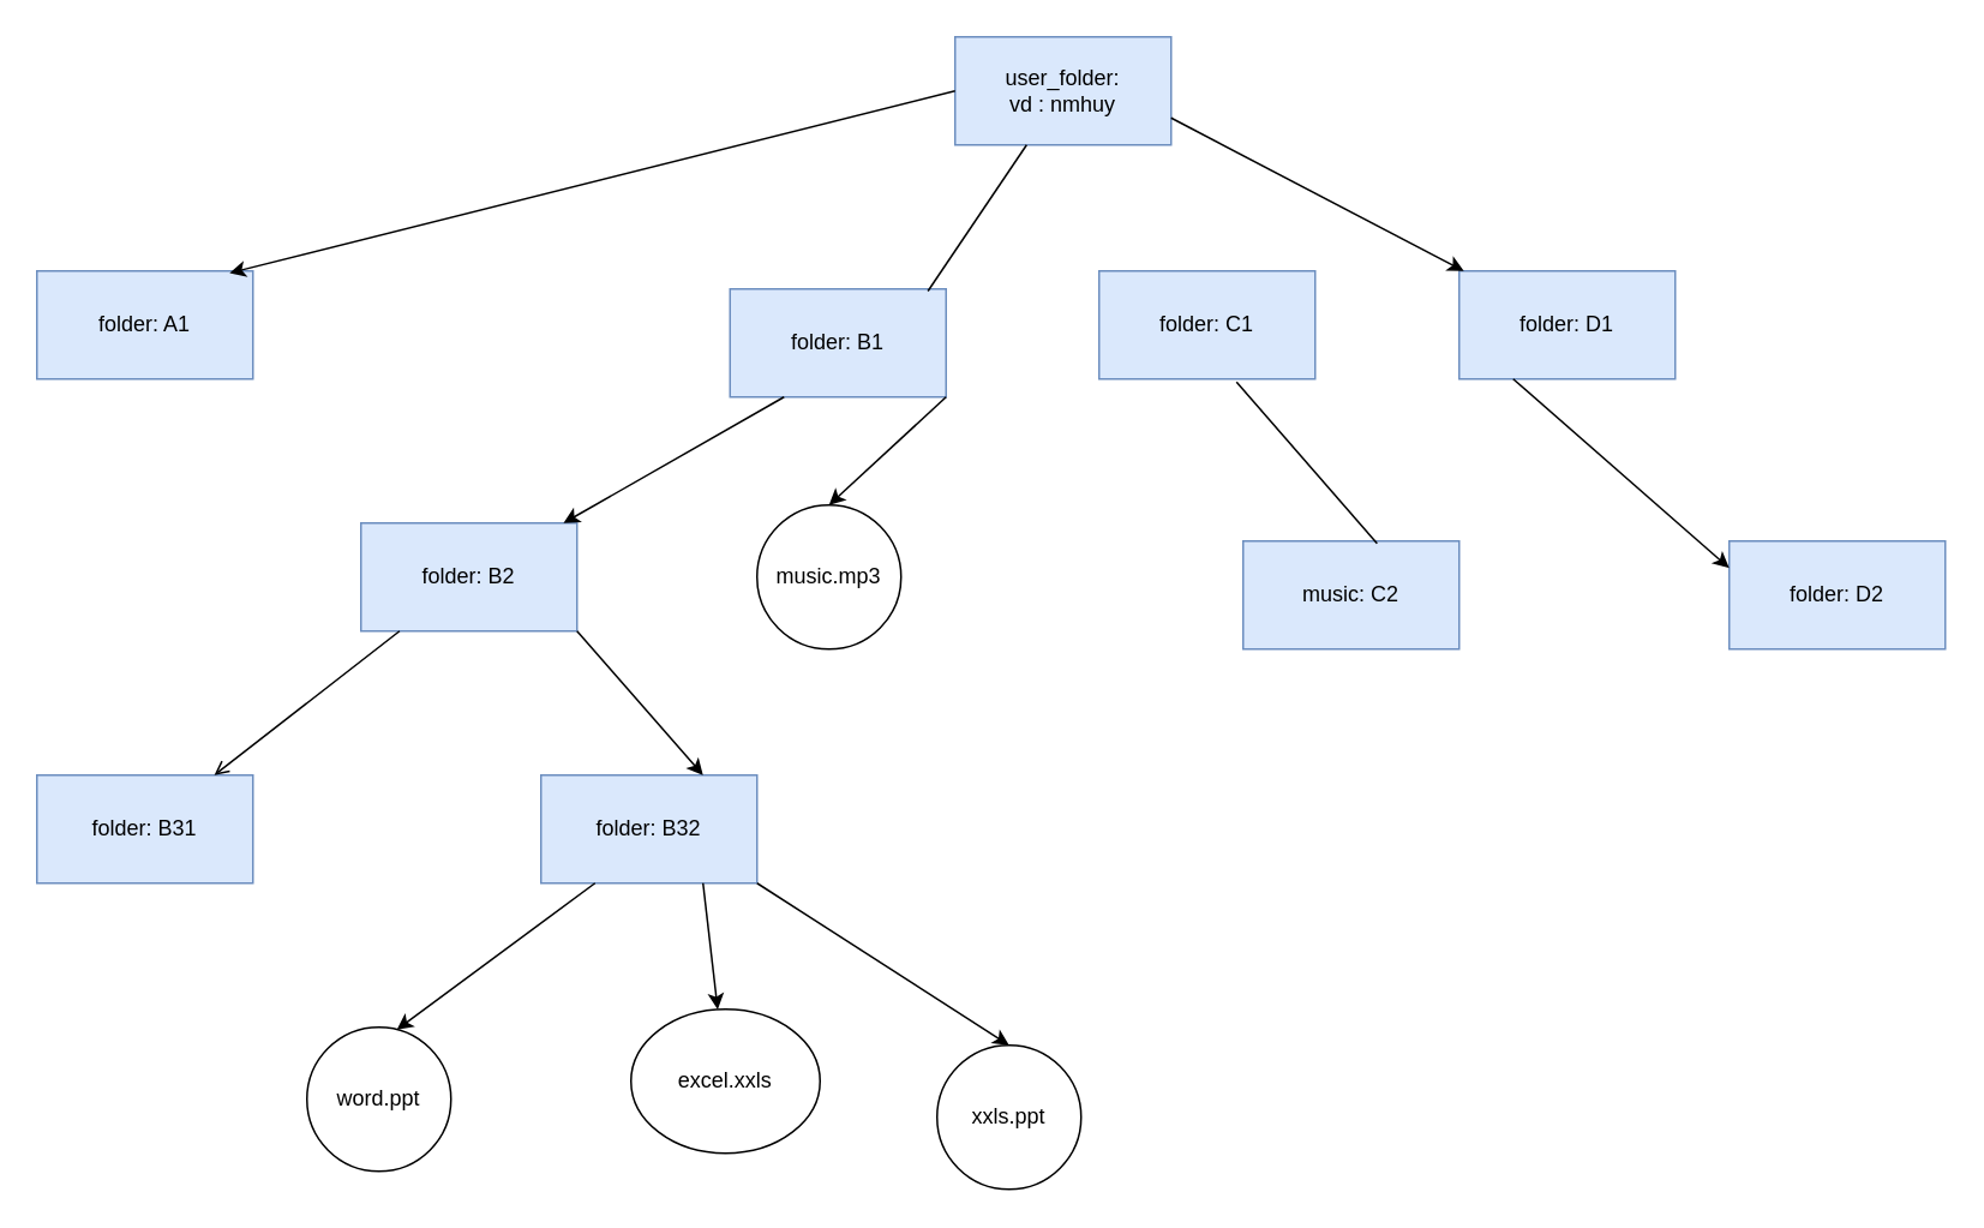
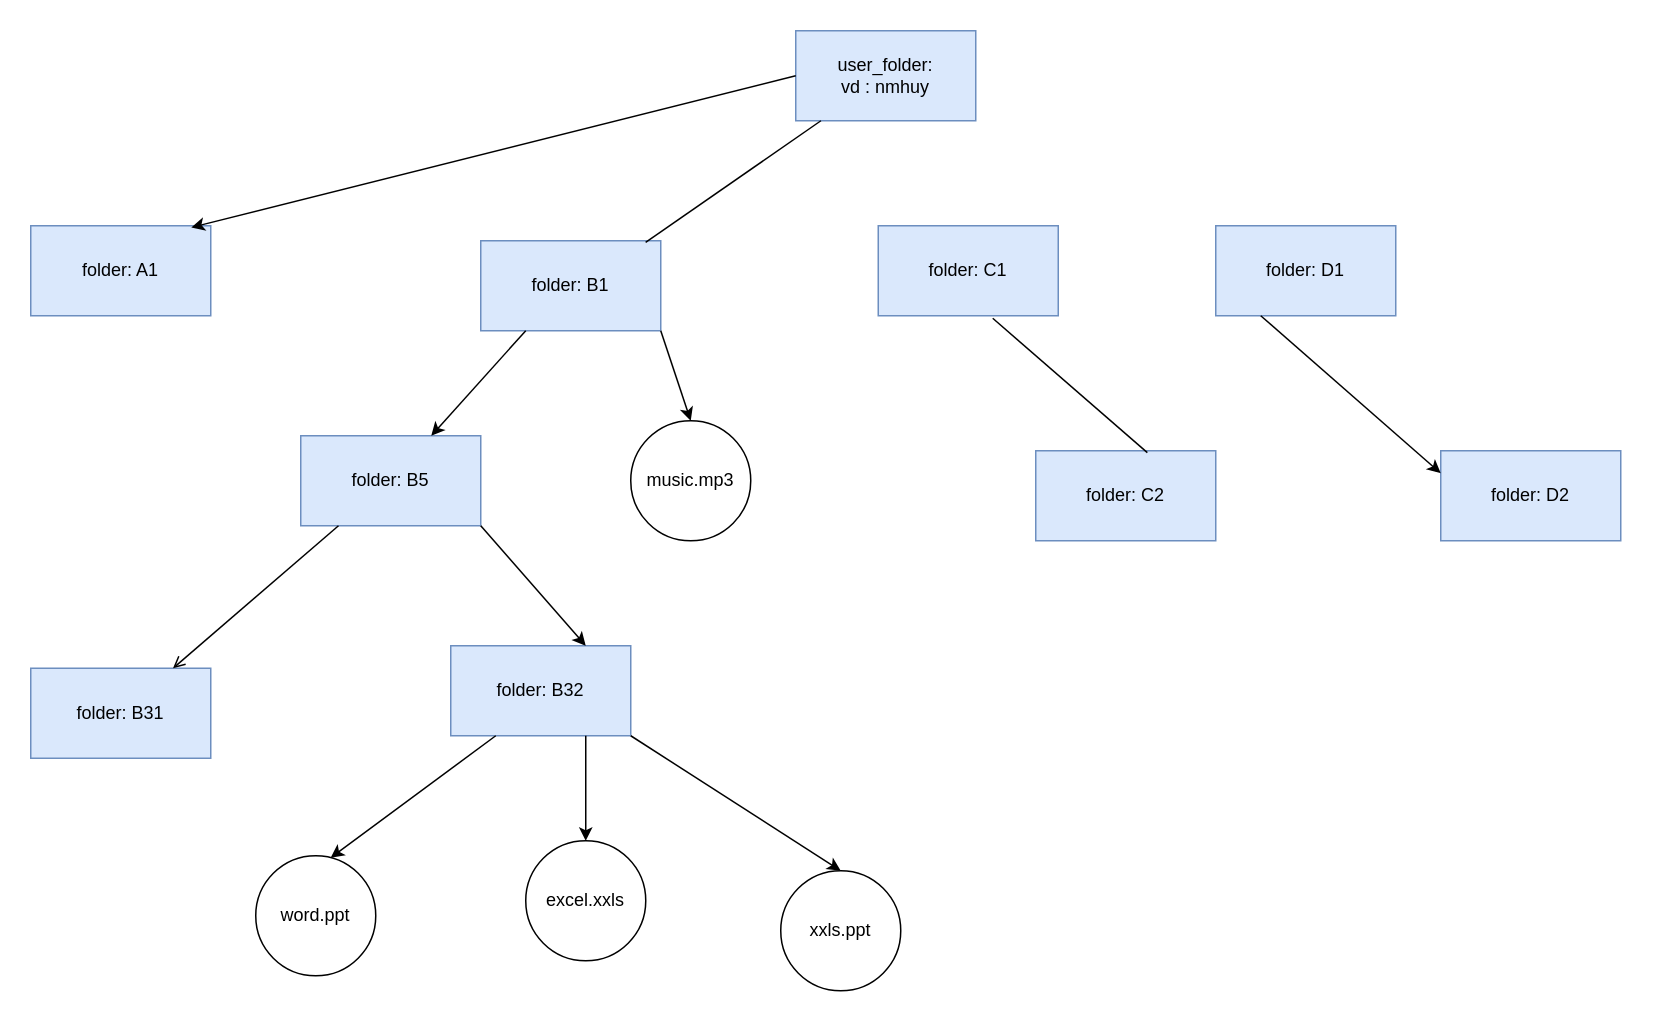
- <mxCell id="18" value="" style="endArrow=classic;html=1;exitX=1;exitY=0.75;exitDx=0;exitDy=0;" parent="1" source="2" target="6" edge="1"><mxGeometry width="50" height="50" relative="1" as="geometry"><mxPoint x="440" y="170" as="sourcePoint" /><mxPoint x="490" y="120" as="targetPoint" /></mxGeometry></mxCell>
- <mxCell id="5" value="folder: C1" style="rounded=0;whiteSpace=wrap;html=1;fillColor=#dae8fc;strokeColor=#6c8ebf;" parent="1" vertex="1"><mxGeometry x="610" y="150" width="120" height="60" as="geometry" /></mxCell>
+ <mxCell id="5" value="folder: C1" style="rounded=0;whiteSpace=wrap;html=1;fillColor=#dae8fc;strokeColor=#6c8ebf;" parent="1" vertex="1"><mxGeometry x="585" y="150" width="120" height="60" as="geometry" /></mxCell>
- <mxCell id="4" value="folder: B1" style="rounded=0;whiteSpace=wrap;html=1;fillColor=#dae8fc;strokeColor=#6c8ebf;" parent="1" vertex="1"><mxGeometry x="405" y="160" width="120" height="60" as="geometry" /></mxCell>
+ <mxCell id="4" value="folder: B1" style="rounded=0;whiteSpace=wrap;html=1;fillColor=#dae8fc;strokeColor=#6c8ebf;" parent="1" vertex="1"><mxGeometry x="320" y="160" width="120" height="60" as="geometry" /></mxCell>
- <mxCell id="7" value="folder: B2" style="rounded=0;whiteSpace=wrap;html=1;fillColor=#dae8fc;strokeColor=#6c8ebf;" parent="1" vertex="1"><mxGeometry x="200" y="290" width="120" height="60" as="geometry" /></mxCell>
+ <mxCell id="7" value="folder: B5" style="rounded=0;whiteSpace=wrap;html=1;fillColor=#dae8fc;strokeColor=#6c8ebf;" parent="1" vertex="1"><mxGeometry x="200" y="290" width="120" height="60" as="geometry" /></mxCell>
- <mxCell id="15" value="music: C2" style="rounded=0;whiteSpace=wrap;html=1;fillColor=#dae8fc;strokeColor=#6c8ebf;" parent="1" vertex="1"><mxGeometry x="690" y="300" width="120" height="60" as="geometry" /></mxCell>
+ <mxCell id="15" value="folder: C2" style="rounded=0;whiteSpace=wrap;html=1;fillColor=#dae8fc;strokeColor=#6c8ebf;" parent="1" vertex="1"><mxGeometry x="690" y="300" width="120" height="60" as="geometry" /></mxCell>
- <mxCell id="9" value="folder: B31" style="rounded=0;whiteSpace=wrap;html=1;fillColor=#dae8fc;strokeColor=#6c8ebf;" parent="1" vertex="1"><mxGeometry x="20" y="430" width="120" height="60" as="geometry" /></mxCell>
+ <mxCell id="9" value="folder: B31" style="rounded=0;whiteSpace=wrap;html=1;fillColor=#dae8fc;strokeColor=#6c8ebf;" parent="1" vertex="1"><mxGeometry x="20" y="445" width="120" height="60" as="geometry" /></mxCell>
- <mxCell id="12" value="excel.xxls" style="ellipse;whiteSpace=wrap;html=1;aspect=fixed;" parent="1" vertex="1"><mxGeometry x="350" y="560" width="105" height="80" as="geometry" /></mxCell>
+ <mxCell id="12" value="excel.xxls" style="ellipse;whiteSpace=wrap;html=1;aspect=fixed;" parent="1" vertex="1"><mxGeometry x="350" y="560" width="80" height="80" as="geometry" /></mxCell>
